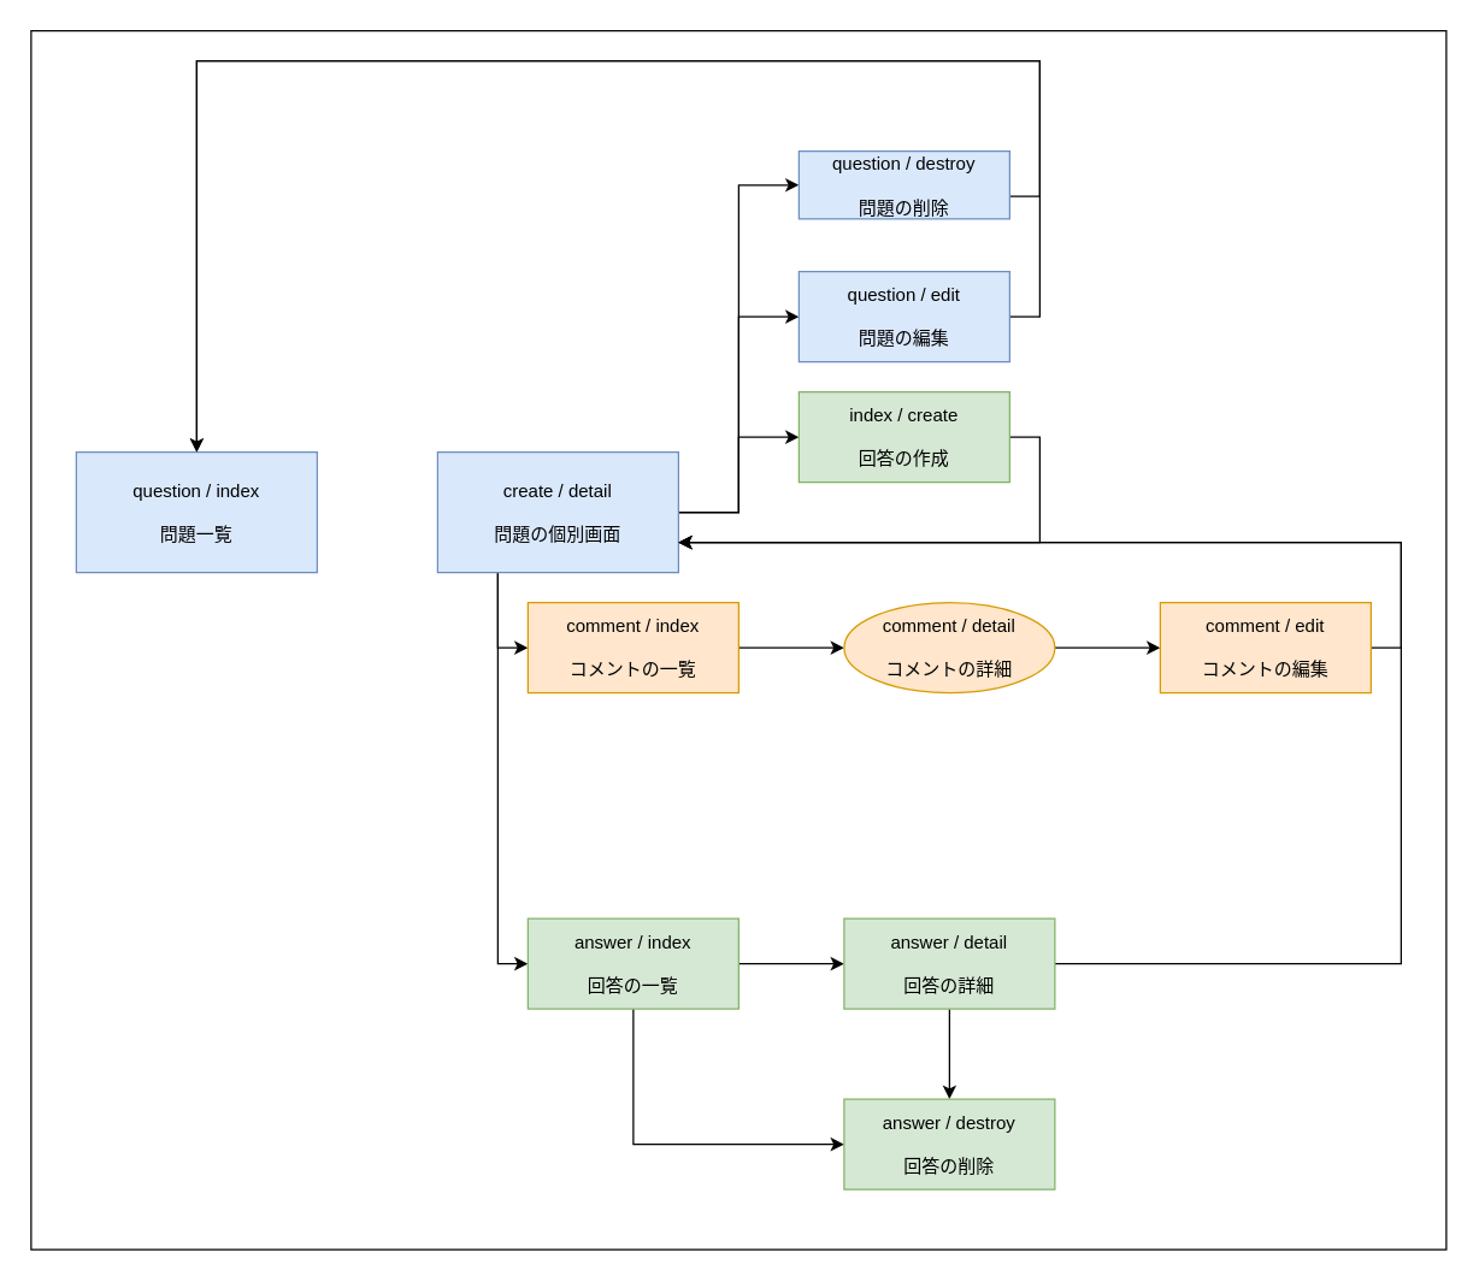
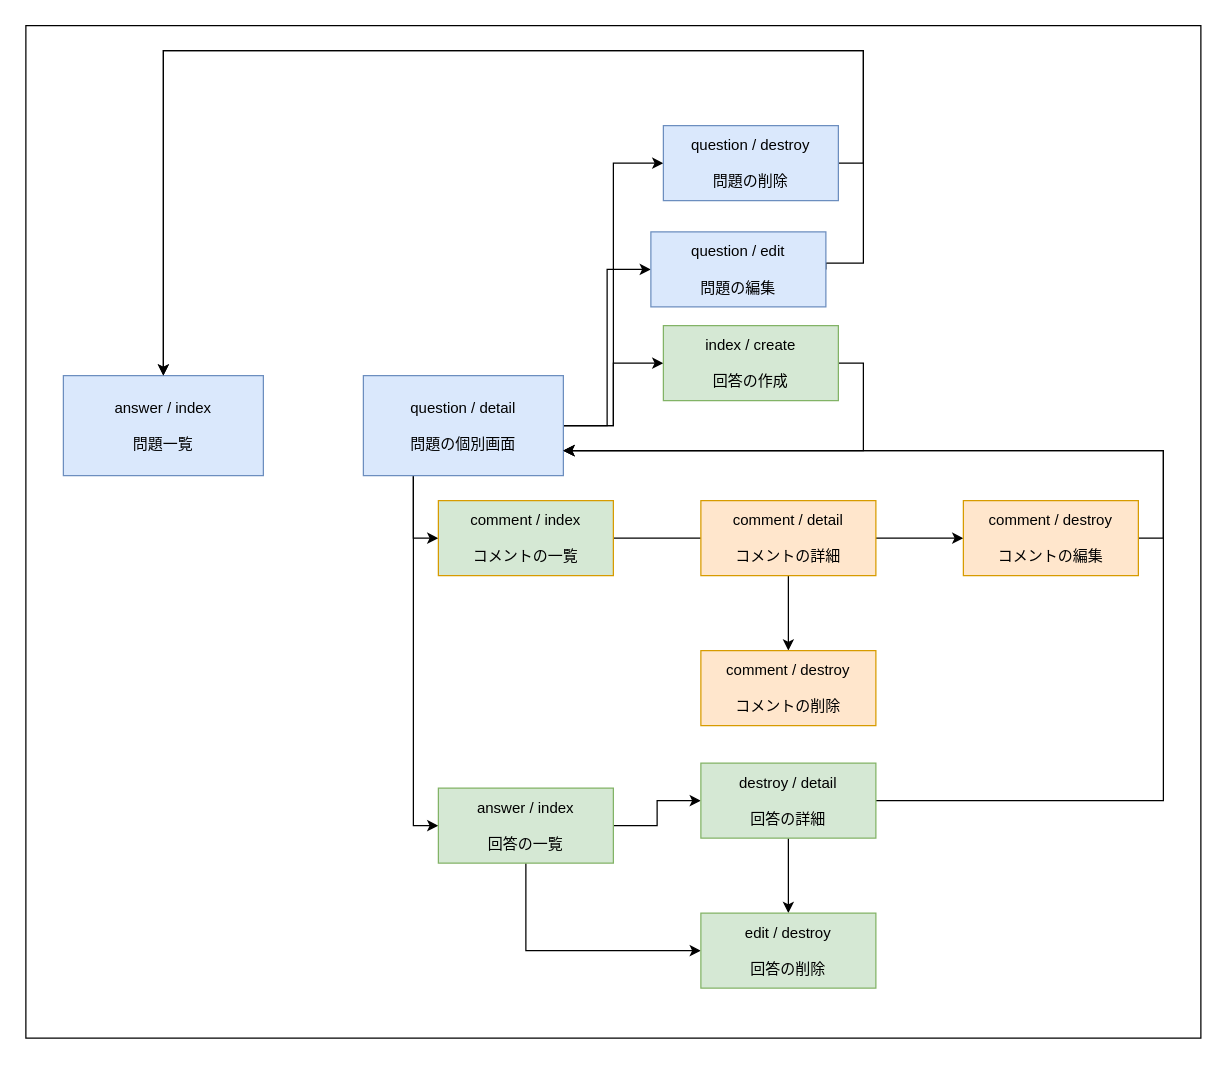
- <mxCell id="30" value="question / destroy&lt;br&gt;&lt;br&gt;問題の削除" style="rounded=0;whiteSpace=wrap;html=1;fillColor=#dae8fc;strokeColor=#6c8ebf;" vertex="1" parent="1"><mxGeometry x="530" y="100" width="140" height="45" as="geometry" /></mxCell>
+ <mxCell id="30" value="question / destroy&lt;br&gt;&lt;br&gt;問題の削除" style="rounded=0;whiteSpace=wrap;html=1;fillColor=#dae8fc;strokeColor=#6c8ebf;" vertex="1" parent="1"><mxGeometry x="530" y="100" width="140" height="60" as="geometry" /></mxCell>
- <mxCell id="24" value="question / edit&lt;br&gt;&lt;br&gt;問題の編集" style="rounded=0;whiteSpace=wrap;html=1;fillColor=#dae8fc;strokeColor=#6c8ebf;" vertex="1" parent="1"><mxGeometry x="530" y="180" width="140" height="60" as="geometry" /></mxCell>
+ <mxCell id="24" value="question / edit&lt;br&gt;&lt;br&gt;問題の編集" style="rounded=0;whiteSpace=wrap;html=1;fillColor=#dae8fc;strokeColor=#6c8ebf;" vertex="1" parent="1"><mxGeometry x="520" y="185" width="140" height="60" as="geometry" /></mxCell>
- <mxCell id="3" value="question / index&lt;br&gt;&lt;br&gt;問題一覧" style="rounded=0;whiteSpace=wrap;html=1;fillColor=#dae8fc;strokeColor=#6c8ebf;" vertex="1" parent="1"><mxGeometry x="50" y="300" width="160" height="80" as="geometry" /></mxCell>
+ <mxCell id="3" value="answer / index&lt;br&gt;&lt;br&gt;問題一覧" style="rounded=0;whiteSpace=wrap;html=1;fillColor=#dae8fc;strokeColor=#6c8ebf;" vertex="1" parent="1"><mxGeometry x="50" y="300" width="160" height="80" as="geometry" /></mxCell>
- <mxCell id="9" value="create / detail&lt;br&gt;&lt;br&gt;問題の個別画面" style="rounded=0;whiteSpace=wrap;html=1;fillColor=#dae8fc;strokeColor=#6c8ebf;" vertex="1" parent="1"><mxGeometry x="290" y="300" width="160" height="80" as="geometry" /></mxCell>
+ <mxCell id="9" value="question / detail&lt;br&gt;&lt;br&gt;問題の個別画面" style="rounded=0;whiteSpace=wrap;html=1;fillColor=#dae8fc;strokeColor=#6c8ebf;" vertex="1" parent="1"><mxGeometry x="290" y="300" width="160" height="80" as="geometry" /></mxCell>
- <mxCell id="11" value="comment / index&lt;br&gt;&lt;br&gt;コメントの一覧" style="rounded=0;whiteSpace=wrap;html=1;fillColor=#ffe6cc;strokeColor=#d79b00;" vertex="1" parent="1"><mxGeometry x="350" y="400" width="140" height="60" as="geometry" /></mxCell>
+ <mxCell id="11" value="comment / index&lt;br&gt;&lt;br&gt;コメントの一覧" style="rounded=0;whiteSpace=wrap;html=1;fillColor=#d5e8d4;strokeColor=#d79b00;" vertex="1" parent="1"><mxGeometry x="350" y="400" width="140" height="60" as="geometry" /></mxCell>
- <mxCell id="10" style="edgeStyle=orthogonalEdgeStyle;rounded=0;orthogonalLoop=1;jettySize=auto;html=1;exitX=1;exitY=0.5;exitDx=0;exitDy=0;entryX=0;entryY=0.5;entryDx=0;entryDy=0;" edge="1" parent="1" source="11" target="14"><mxGeometry relative="1" as="geometry" /></mxCell>
+ <mxCell id="10" style="edgeStyle=orthogonalEdgeStyle;rounded=0;orthogonalLoop=1;jettySize=auto;html=1;exitX=1;exitY=0.5;exitDx=0;exitDy=0;entryX=0;entryY=0.5;entryDx=0;entryDy=0;endArrow=none;" edge="1" parent="1" source="11" target="14"><mxGeometry relative="1" as="geometry" /></mxCell>
- <mxCell id="14" value="comment / detail&lt;br&gt;&lt;br&gt;コメントの詳細" style="ellipse;whiteSpace=wrap;html=1;fillColor=#ffe6cc;strokeColor=#d79b00;" vertex="1" parent="1"><mxGeometry x="560" y="400" width="140" height="60" as="geometry" /></mxCell>
+ <mxCell id="14" value="comment / detail&lt;br&gt;&lt;br&gt;コメントの詳細" style="rounded=0;whiteSpace=wrap;html=1;fillColor=#ffe6cc;strokeColor=#d79b00;" vertex="1" parent="1"><mxGeometry x="560" y="400" width="140" height="60" as="geometry" /></mxCell>
- <mxCell id="22" value="comment / edit&lt;br&gt;&lt;br&gt;コメントの編集" style="rounded=0;whiteSpace=wrap;html=1;fillColor=#ffe6cc;strokeColor=#d79b00;" vertex="1" parent="1"><mxGeometry x="770" y="400" width="140" height="60" as="geometry" /></mxCell>
+ <mxCell id="22" value="comment / destroy&lt;br&gt;&lt;br&gt;コメントの編集" style="rounded=0;whiteSpace=wrap;html=1;fillColor=#ffe6cc;strokeColor=#d79b00;" vertex="1" parent="1"><mxGeometry x="770" y="400" width="140" height="60" as="geometry" /></mxCell>
+ <mxCell id="13" style="edgeStyle=orthogonalEdgeStyle;rounded=0;orthogonalLoop=1;jettySize=auto;html=1;exitX=0.5;exitY=1;exitDx=0;exitDy=0;entryX=0.5;entryY=0;entryDx=0;entryDy=0;" edge="1" parent="1" source="14" target="28"><mxGeometry relative="1" as="geometry" /></mxCell>
+ <mxCell id="28" value="comment / destroy&lt;br&gt;&lt;br&gt;コメントの削除" style="rounded=0;whiteSpace=wrap;html=1;fillColor=#ffe6cc;strokeColor=#d79b00;" vertex="1" parent="1"><mxGeometry x="560" y="520" width="140" height="60" as="geometry" /></mxCell>
- <mxCell id="17" value="answer / index&lt;br&gt;&lt;br&gt;回答の一覧" style="rounded=0;whiteSpace=wrap;html=1;fillColor=#d5e8d4;strokeColor=#82b366;" vertex="1" parent="1"><mxGeometry x="350" y="610" width="140" height="60" as="geometry" /></mxCell>
+ <mxCell id="17" value="answer / index&lt;br&gt;&lt;br&gt;回答の一覧" style="rounded=0;whiteSpace=wrap;html=1;fillColor=#d5e8d4;strokeColor=#82b366;" vertex="1" parent="1"><mxGeometry x="350" y="630" width="140" height="60" as="geometry" /></mxCell>
- <mxCell id="20" value="answer / detail&lt;br&gt;&lt;br&gt;回答の詳細" style="rounded=0;whiteSpace=wrap;html=1;fillColor=#d5e8d4;strokeColor=#82b366;" vertex="1" parent="1"><mxGeometry x="560" y="610" width="140" height="60" as="geometry" /></mxCell>
+ <mxCell id="20" value="destroy / detail&lt;br&gt;&lt;br&gt;回答の詳細" style="rounded=0;whiteSpace=wrap;html=1;fillColor=#d5e8d4;strokeColor=#82b366;" vertex="1" parent="1"><mxGeometry x="560" y="610" width="140" height="60" as="geometry" /></mxCell>
- <mxCell id="27" value="answer / destroy&lt;br&gt;&lt;br&gt;回答の削除" style="rounded=0;whiteSpace=wrap;html=1;fillColor=#d5e8d4;strokeColor=#82b366;" vertex="1" parent="1"><mxGeometry x="560" y="730" width="140" height="60" as="geometry" /></mxCell>
+ <mxCell id="27" value="edit / destroy&lt;br&gt;&lt;br&gt;回答の削除" style="rounded=0;whiteSpace=wrap;html=1;fillColor=#d5e8d4;strokeColor=#82b366;" vertex="1" parent="1"><mxGeometry x="560" y="730" width="140" height="60" as="geometry" /></mxCell>
